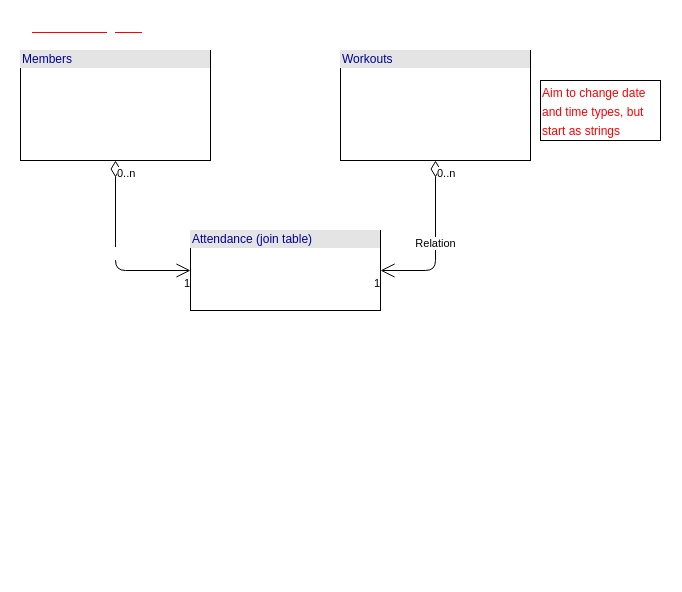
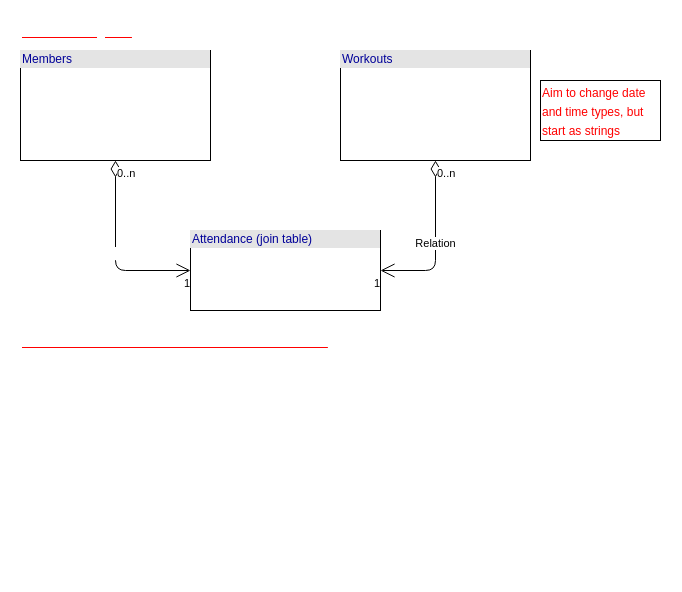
- <mxCell id="11" value="&lt;font color=&quot;#ffffff&quot; style=&quot;font-size: 16px;&quot;&gt;MVP db layout&lt;/font&gt;" style="text;html=1;align=left;verticalAlign=middle;resizable=0;points=[];autosize=1;fontColor=#FF0000;fontStyle=5;fontSize=16;" vertex="1" parent="1"><mxGeometry x="30" y="15" width="130" height="20" as="geometry" /></mxCell>
+ <mxCell id="11" value="&lt;font color=&quot;#ffffff&quot; style=&quot;font-size: 16px;&quot;&gt;MVP db layout&lt;/font&gt;" style="text;html=1;align=left;verticalAlign=middle;resizable=0;points=[];autosize=1;fontColor=#FF0000;fontStyle=5;fontSize=16;" vertex="1" parent="1"><mxGeometry x="20" y="20" width="130" height="20" as="geometry" /></mxCell>
+ <mxCell id="12" value="&lt;font color=&quot;#ffffff&quot; style=&quot;font-size: 16px&quot;&gt;Possible extension alterations/additions&lt;/font&gt;" style="text;html=1;align=left;verticalAlign=middle;resizable=0;points=[];autosize=1;fontColor=#FF0000;fontStyle=5;fontSize=16;" vertex="1" parent="1"><mxGeometry x="20" y="330" width="320" height="20" as="geometry" /></mxCell>
